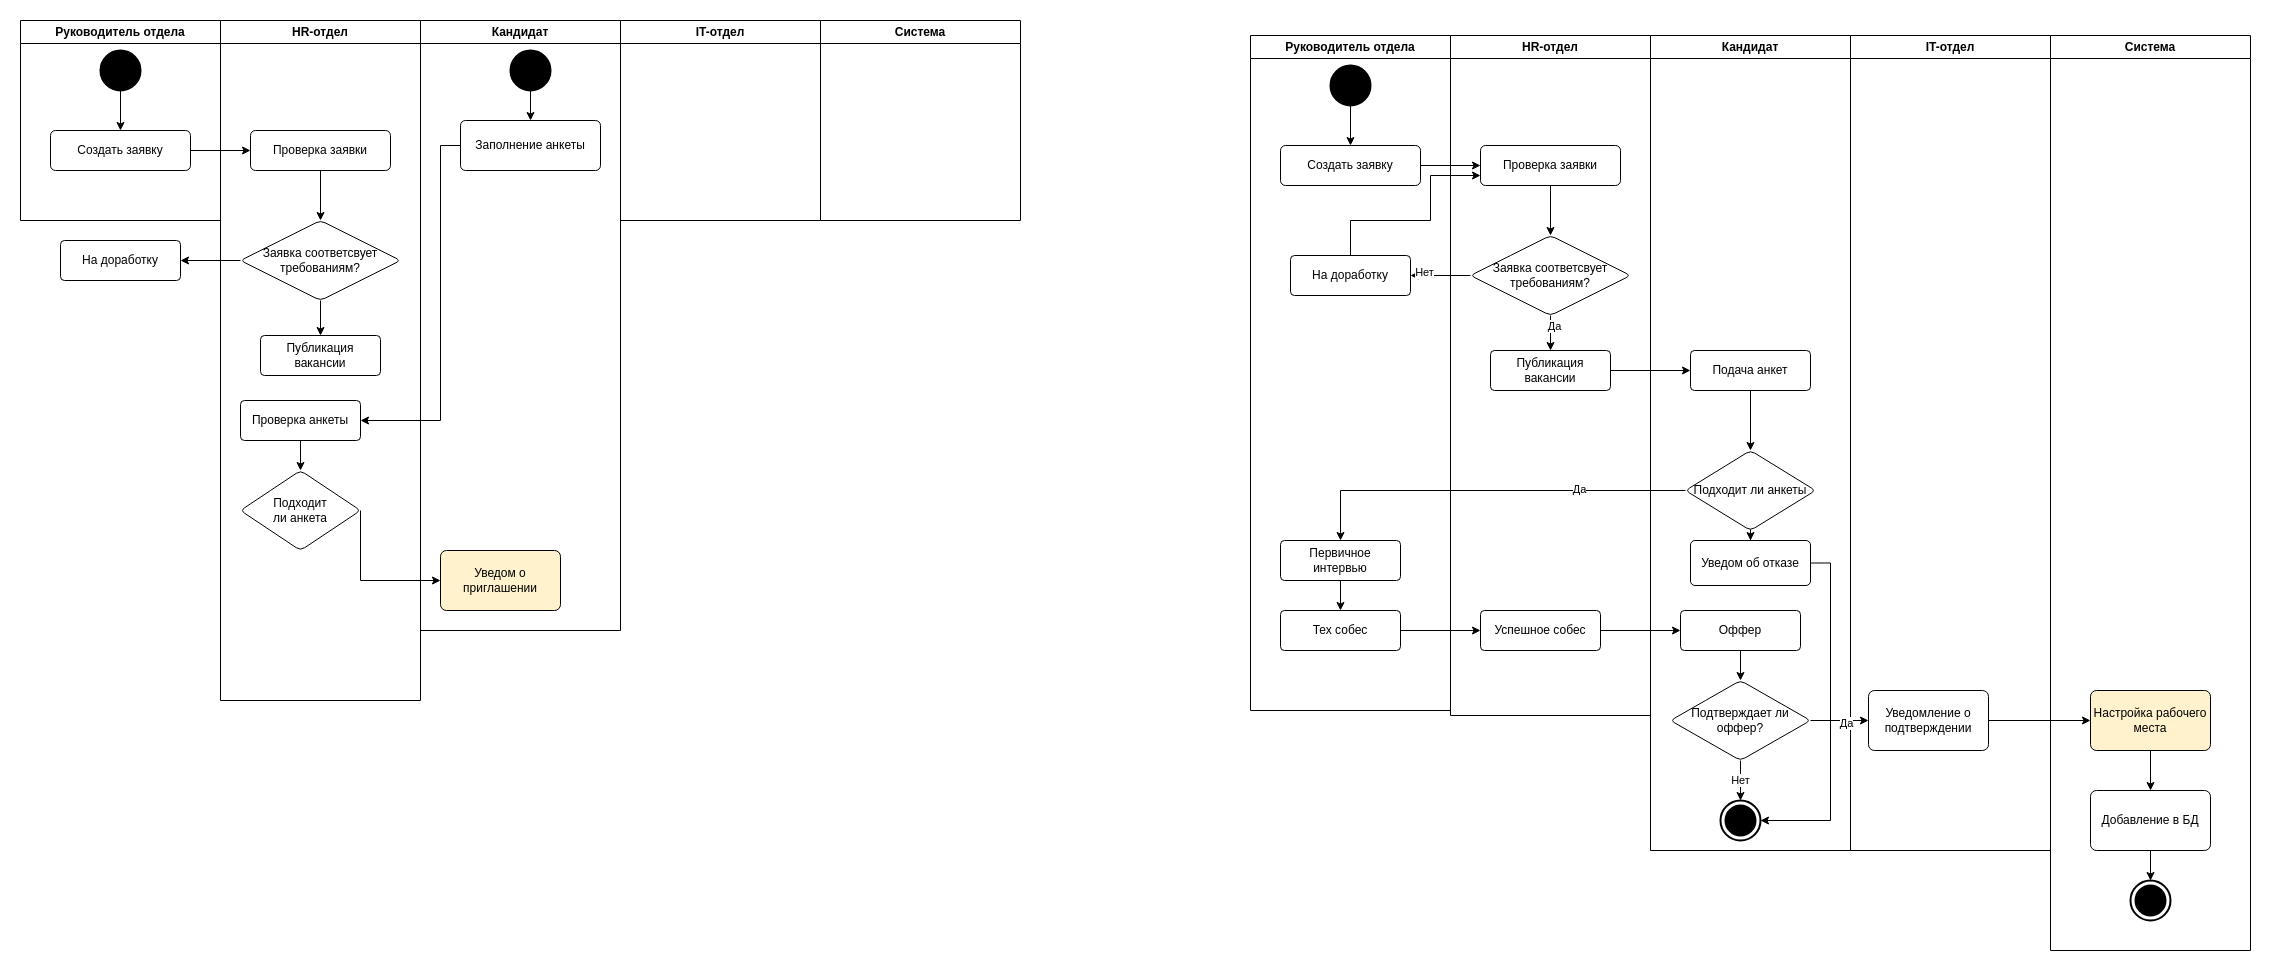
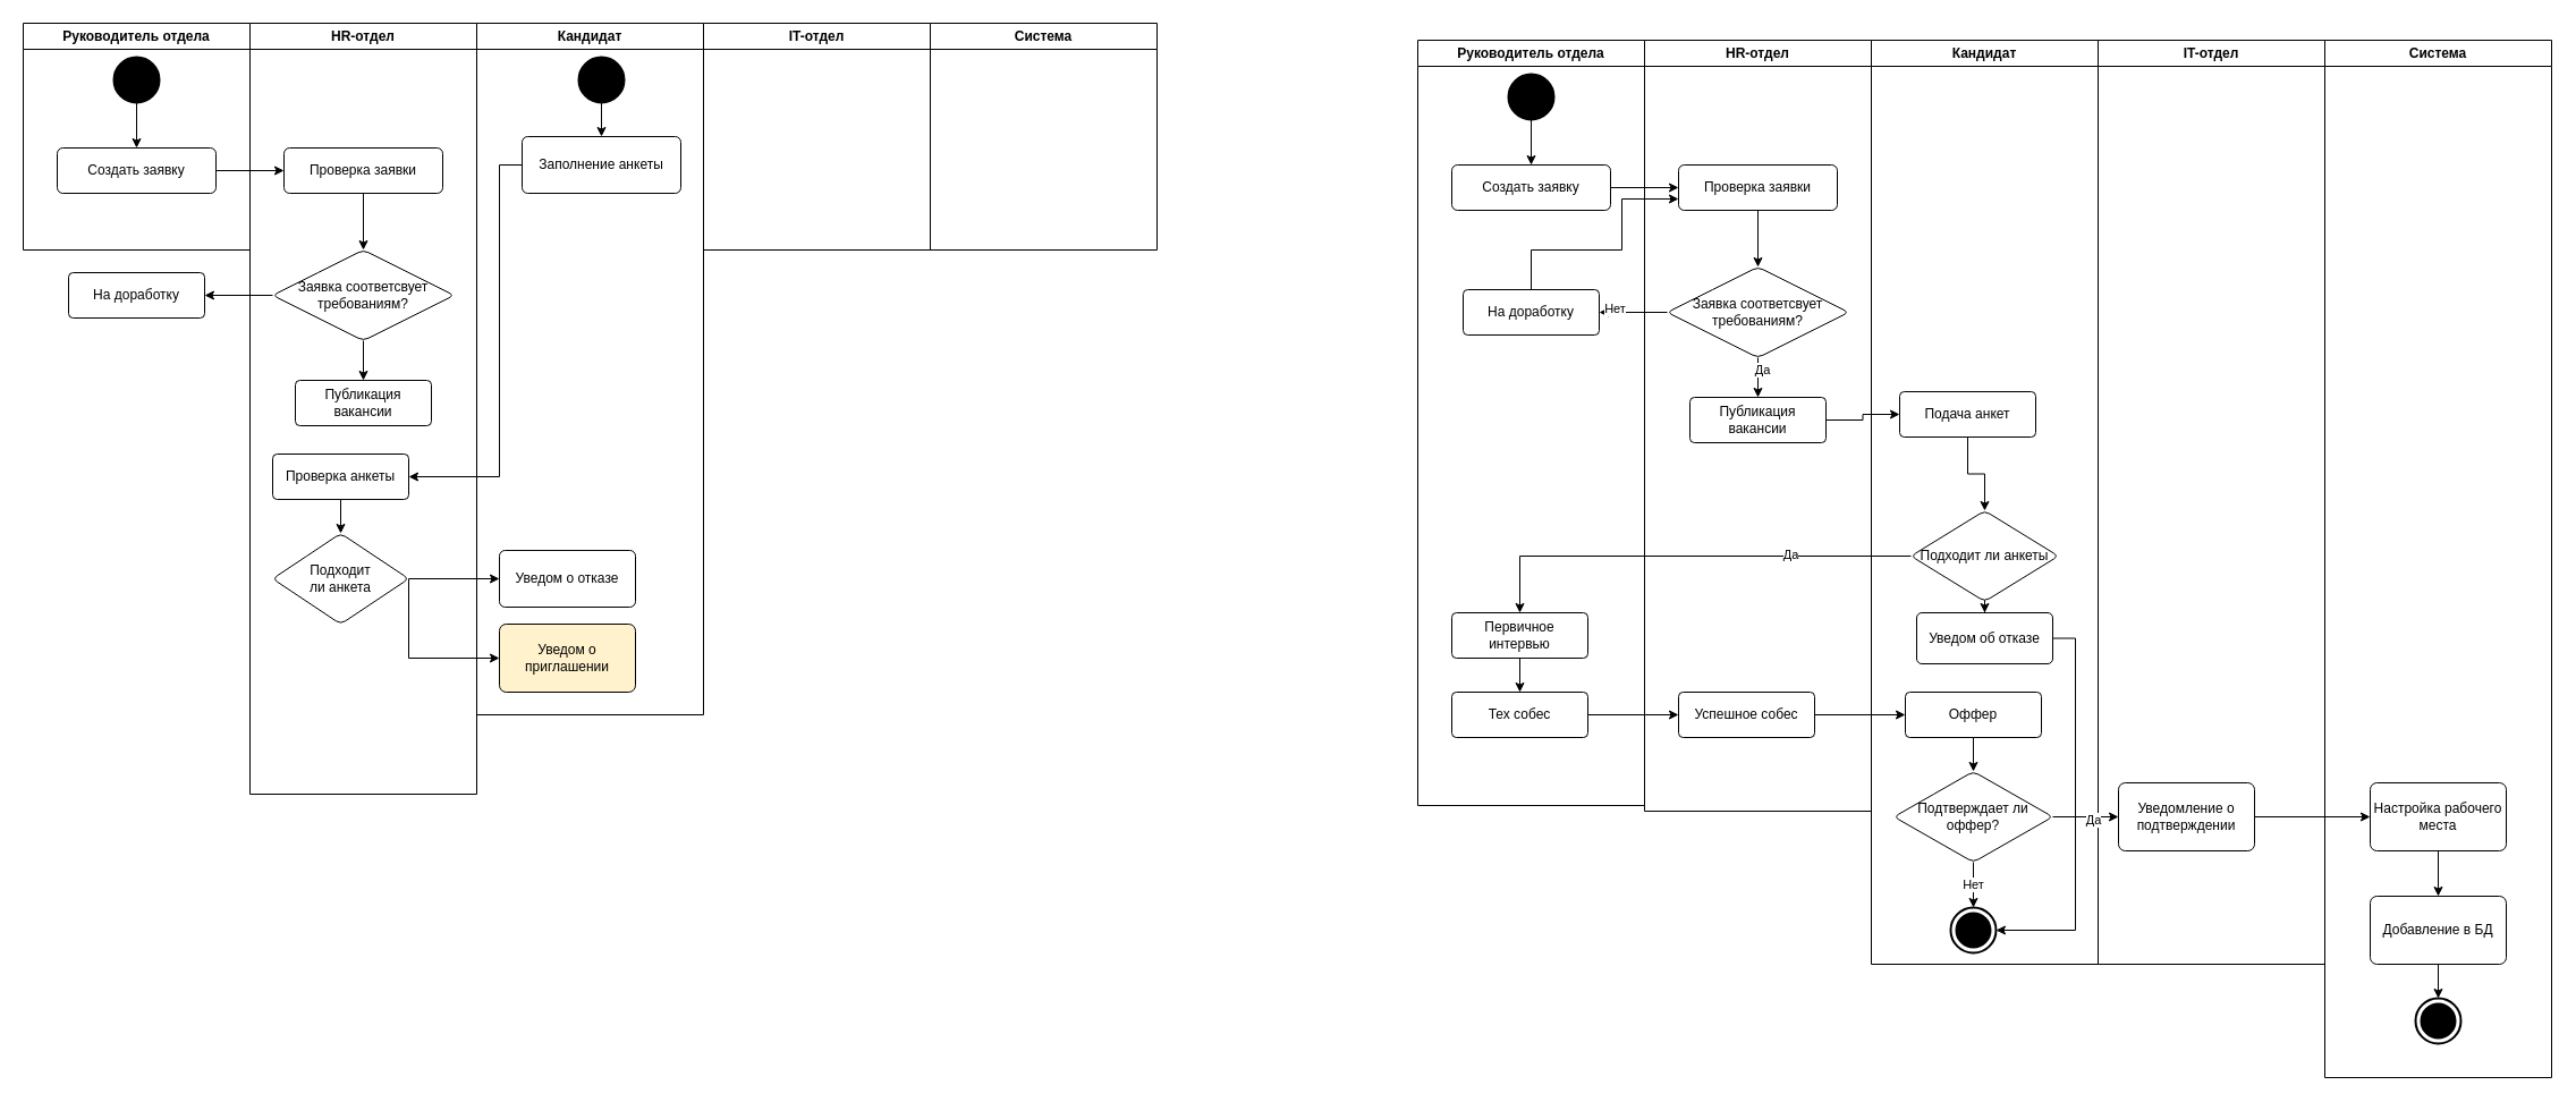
- <mxCell id="45" value="Подача анкет" style="whiteSpace=wrap;html=1;rounded=1;arcSize=10;dashed=0;" vertex="1" parent="43"><mxGeometry x="40" y="315" width="120" height="40" as="geometry" /></mxCell>
+ <mxCell id="45" value="Подача анкет" style="whiteSpace=wrap;html=1;rounded=1;arcSize=10;dashed=0;" vertex="1" parent="43"><mxGeometry x="25" y="310" width="120" height="40" as="geometry" /></mxCell>
+ <mxCell id="27" value="" style="edgeStyle=orthogonalEdgeStyle;rounded=0;orthogonalLoop=1;jettySize=auto;html=1;" edge="1" parent="1" source="14" target="19"><mxGeometry relative="1" as="geometry" /></mxCell>
+ <mxCell id="19" value="Уведом о отказе" style="whiteSpace=wrap;html=1;rounded=1;arcSize=10;dashed=0;" vertex="1" parent="15"><mxGeometry x="20" y="465" width="120" height="50" as="geometry" /></mxCell>
- <mxCell id="56" value="Настройка рабочего места" style="whiteSpace=wrap;html=1;rounded=1;arcSize=10;dashed=0;fillColor=#fff2cc;" vertex="1" parent="55"><mxGeometry x="40" y="655" width="120" height="60" as="geometry" /></mxCell>
+ <mxCell id="56" value="Настройка рабочего места" style="whiteSpace=wrap;html=1;rounded=1;arcSize=10;dashed=0;" vertex="1" parent="55"><mxGeometry x="40" y="655" width="120" height="60" as="geometry" /></mxCell>
